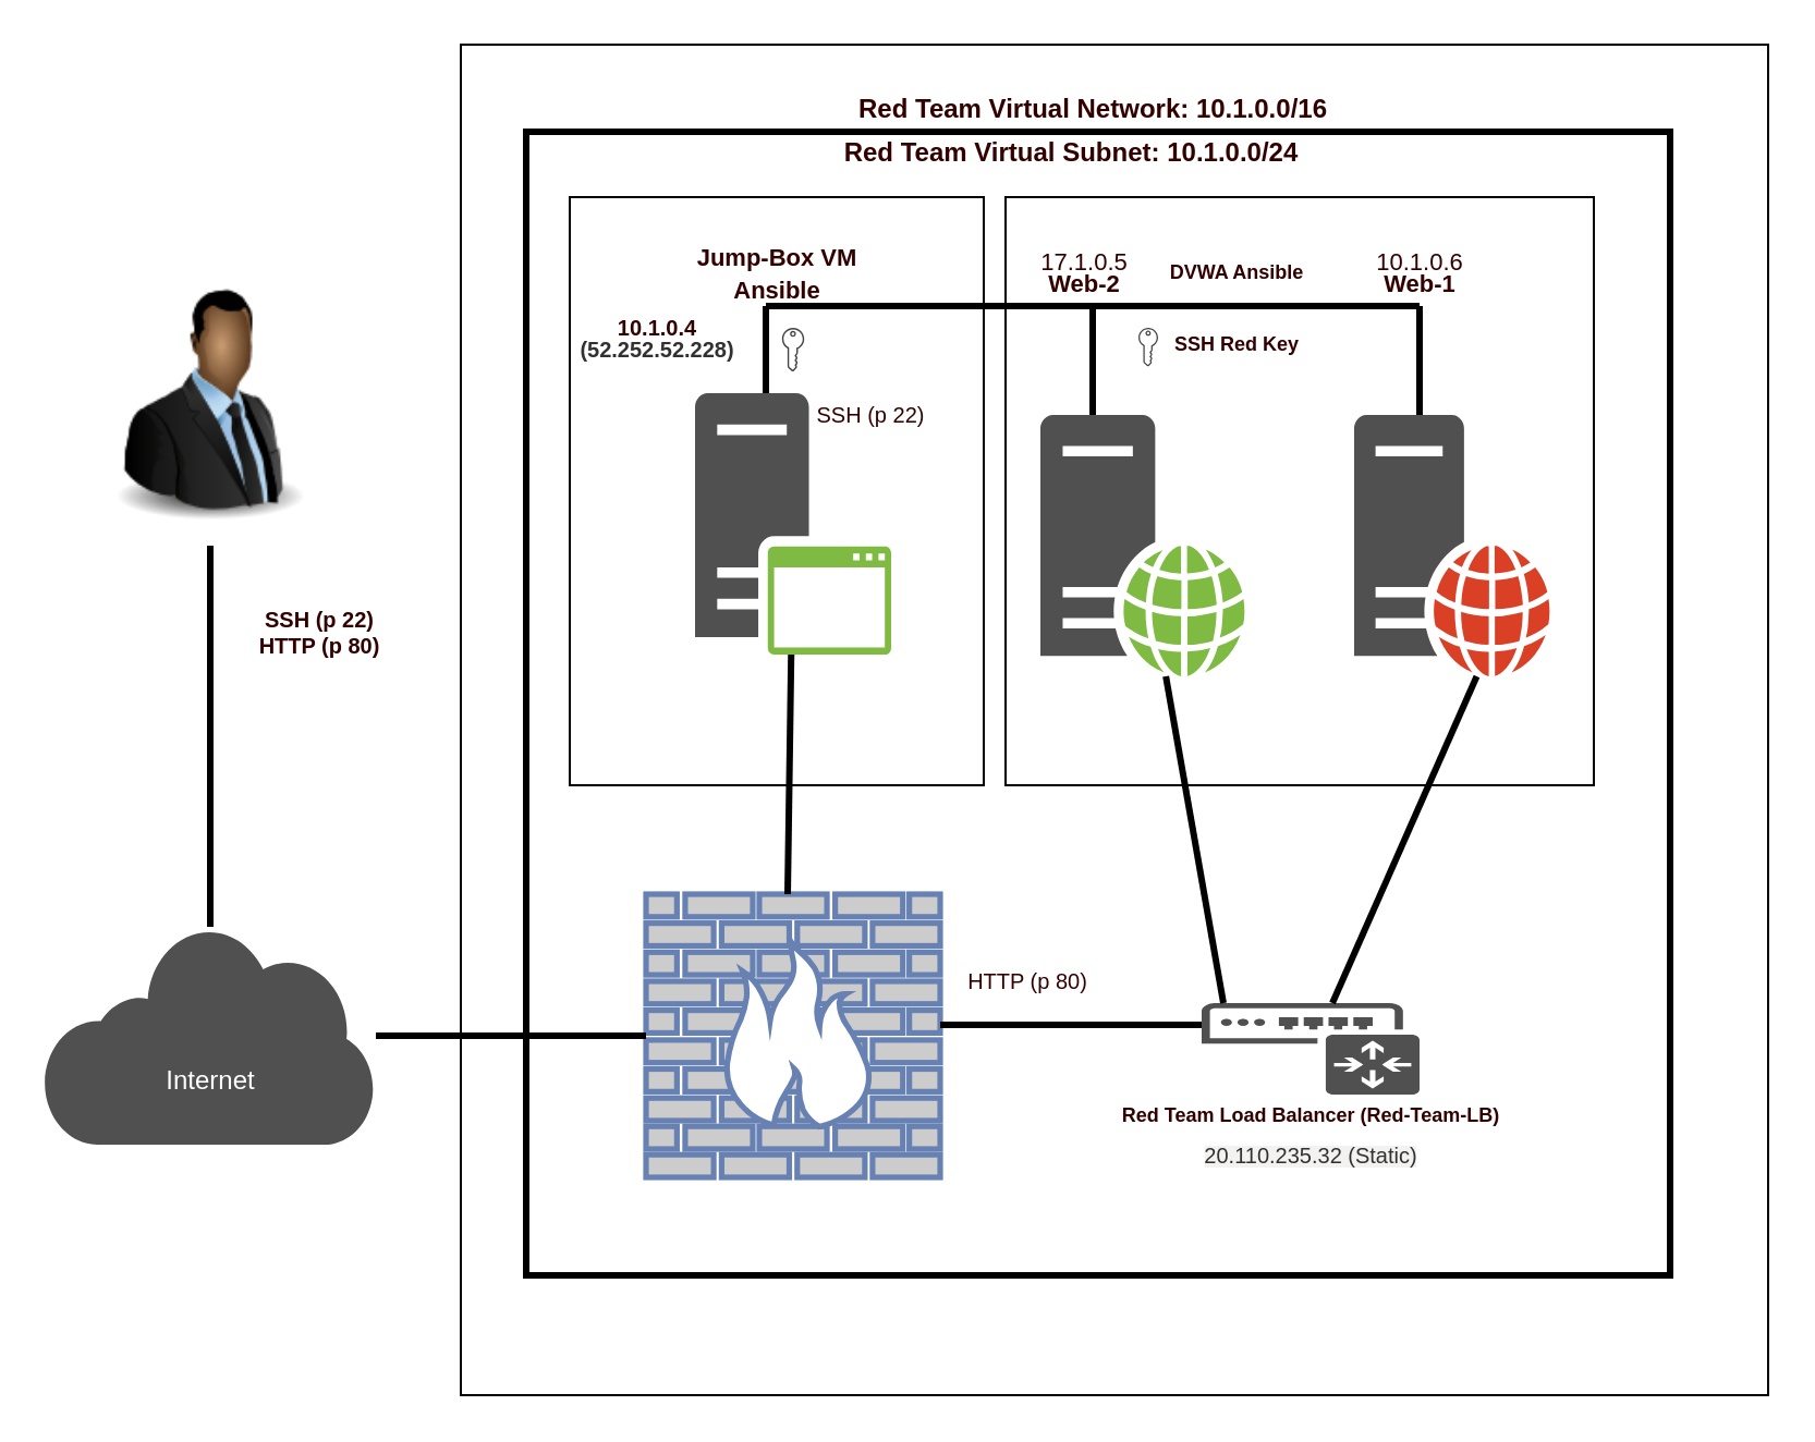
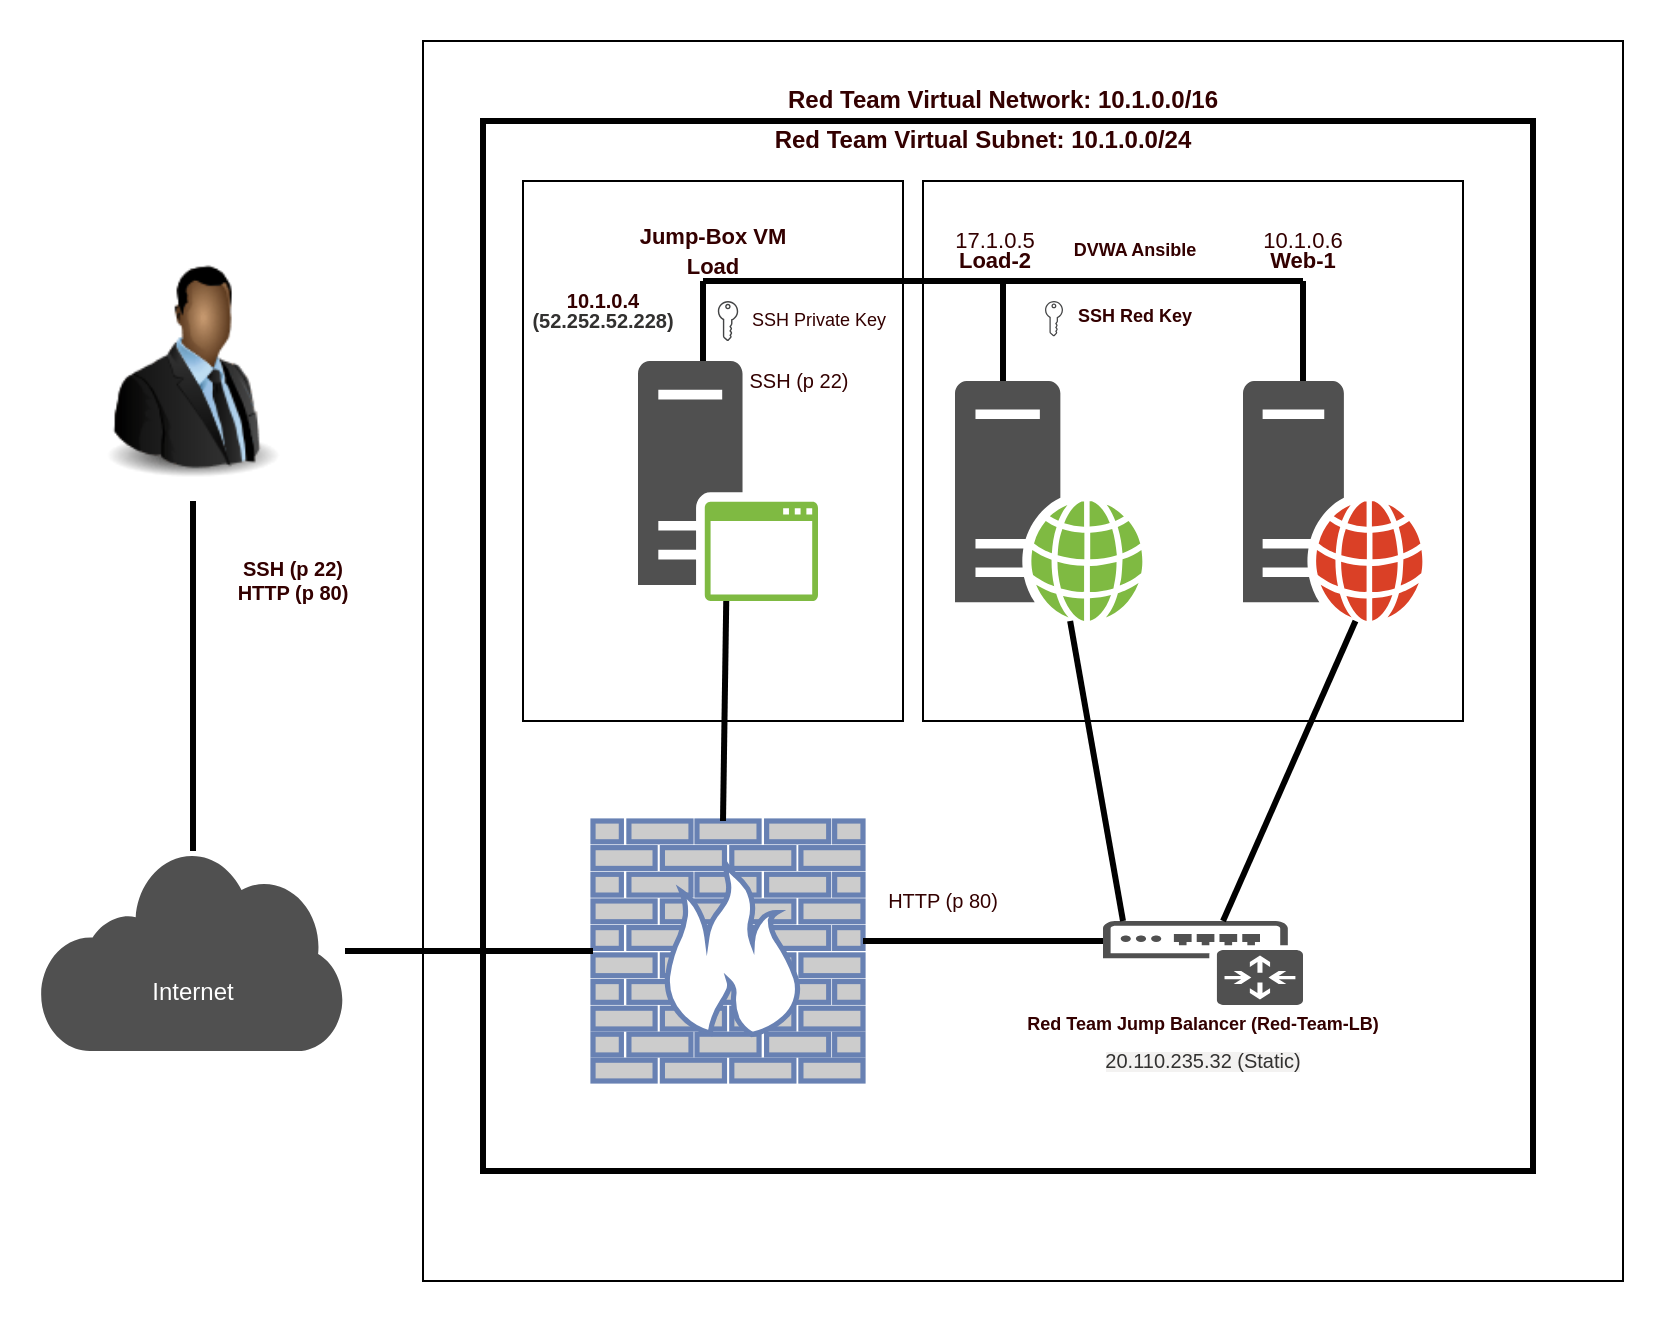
- <mxCell id="30" value="&lt;b style=&quot;font-size: 11px&quot;&gt;Jump-Box VM&lt;br&gt;Ansible&lt;/b&gt;" style="text;html=1;resizable=0;autosize=1;align=center;verticalAlign=middle;points=[];fillColor=none;strokeColor=none;rounded=0;fontFamily=Helvetica;fontColor=#330000;" parent="1" vertex="1"><mxGeometry x="311" y="110" width="90" height="30" as="geometry" /></mxCell>
+ <mxCell id="30" value="&lt;b style=&quot;font-size: 11px&quot;&gt;Jump-Box VM&lt;br&gt;Load&lt;/b&gt;" style="text;html=1;resizable=0;autosize=1;align=center;verticalAlign=middle;points=[];fillColor=none;strokeColor=none;rounded=0;fontFamily=Helvetica;fontColor=#330000;" parent="1" vertex="1"><mxGeometry x="311" y="110" width="90" height="30" as="geometry" /></mxCell>
- <mxCell id="29" value="&lt;b style=&quot;font-size: 11px;&quot;&gt;Web-2&lt;/b&gt;" style="text;html=1;resizable=0;autosize=1;align=center;verticalAlign=middle;points=[];fillColor=none;strokeColor=none;rounded=0;fontFamily=Helvetica;fontColor=#330000;fontSize=11;" parent="1" vertex="1"><mxGeometry x="472" y="120" width="50" height="20" as="geometry" /></mxCell>
+ <mxCell id="29" value="&lt;b style=&quot;font-size: 11px;&quot;&gt;Load-2&lt;/b&gt;" style="text;html=1;resizable=0;autosize=1;align=center;verticalAlign=middle;points=[];fillColor=none;strokeColor=none;rounded=0;fontFamily=Helvetica;fontColor=#330000;fontSize=11;" parent="1" vertex="1"><mxGeometry x="472" y="120" width="50" height="20" as="geometry" /></mxCell>
+ <mxCell id="37" value="SSH Private Key" style="text;html=1;resizable=0;autosize=1;align=center;verticalAlign=middle;points=[];fillColor=none;strokeColor=none;rounded=0;fontFamily=Helvetica;fontSize=9;fontColor=#330000;" parent="1" vertex="1"><mxGeometry x="368.6" y="150" width="80" height="20" as="geometry" /></mxCell>
- <mxCell id="41" value="&lt;b&gt;Red Team Load Balancer (Red-Team-LB)&lt;/b&gt;" style="text;html=1;resizable=0;autosize=1;align=center;verticalAlign=middle;points=[];fillColor=none;strokeColor=none;rounded=0;fontFamily=Helvetica;fontSize=9;fontColor=#330000;" parent="1" vertex="1"><mxGeometry x="506" y="502" width="190" height="20" as="geometry" /></mxCell>
+ <mxCell id="41" value="&lt;b&gt;Red Team Jump Balancer (Red-Team-LB)&lt;/b&gt;" style="text;html=1;resizable=0;autosize=1;align=center;verticalAlign=middle;points=[];fillColor=none;strokeColor=none;rounded=0;fontFamily=Helvetica;fontSize=9;fontColor=#330000;" parent="1" vertex="1"><mxGeometry x="506" y="502" width="190" height="20" as="geometry" /></mxCell>
